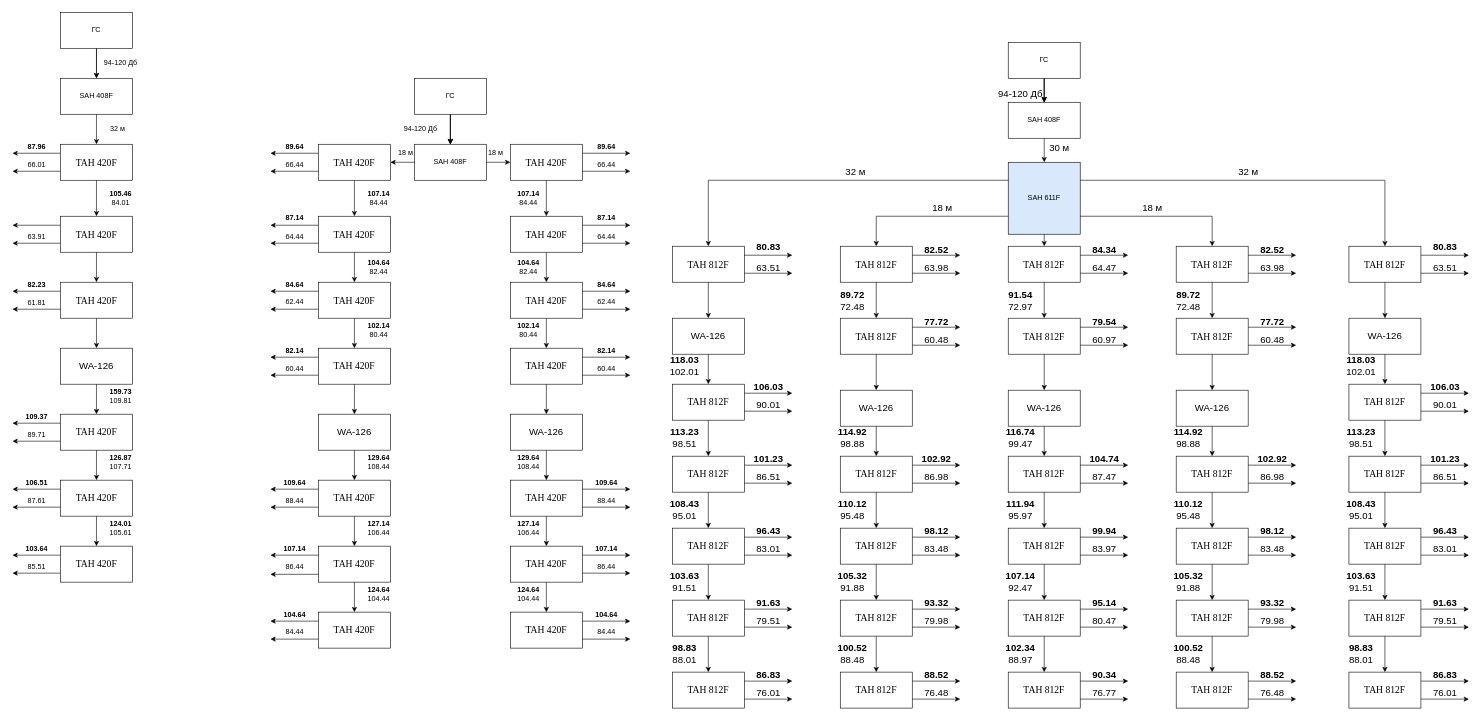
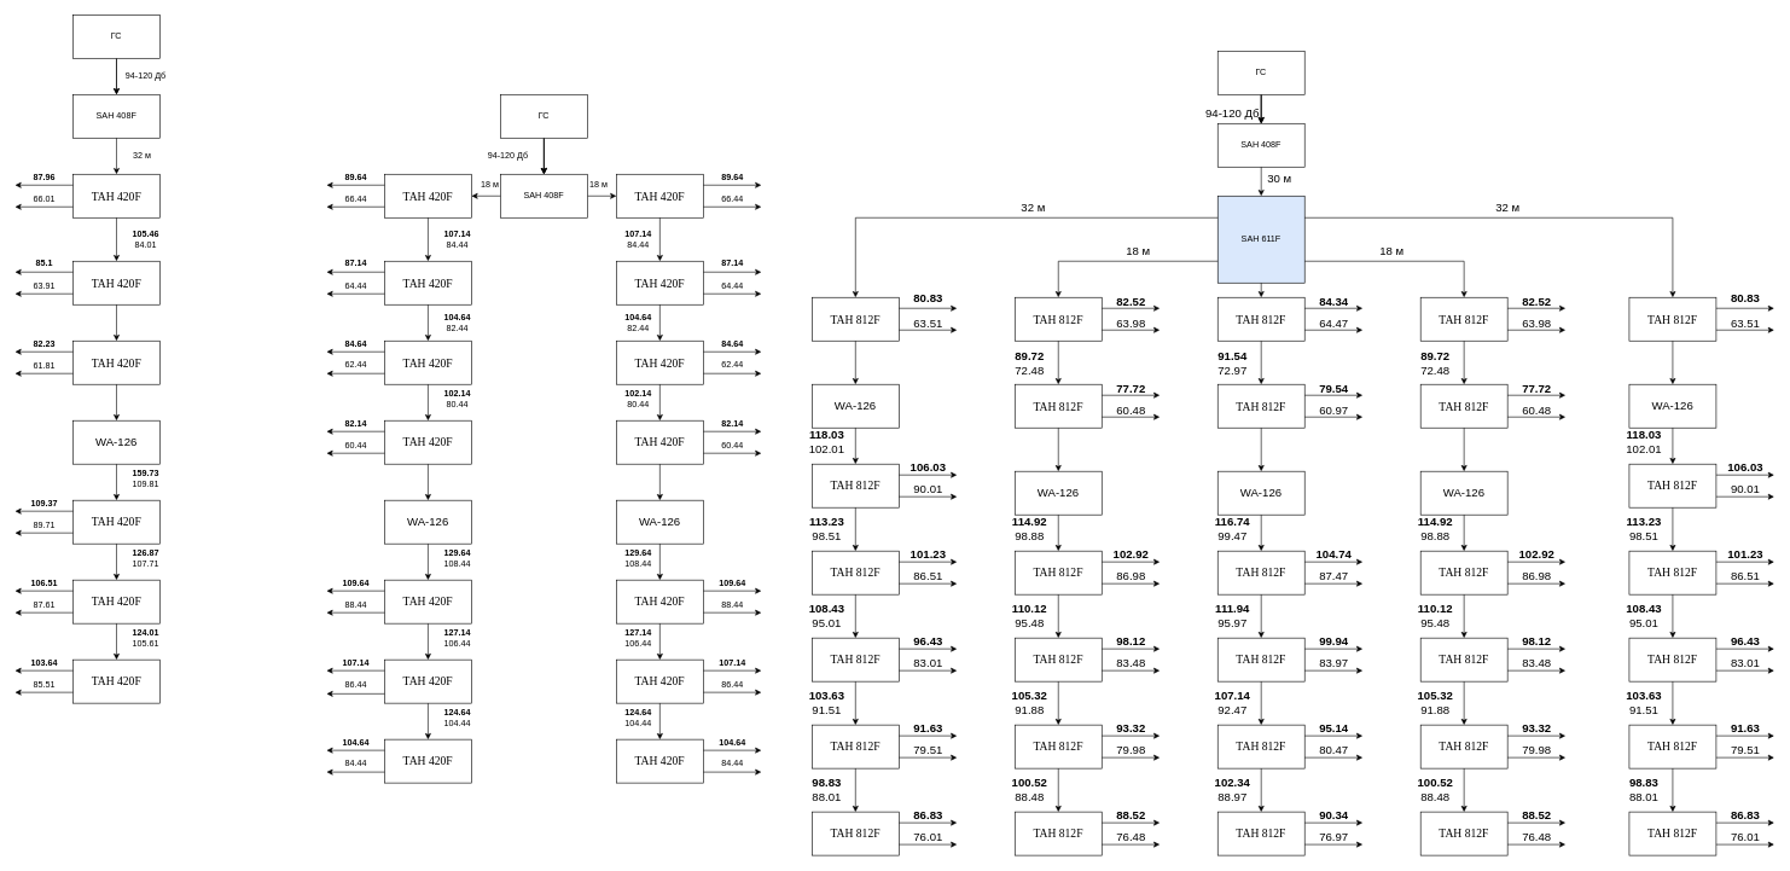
+ <mxCell id="36" value="&lt;b&gt;85.1&lt;/b&gt;" style="text;html=1;align=center;verticalAlign=middle;resizable=0;points=[];autosize=1;strokeColor=none;fillColor=none;" vertex="1" parent="1"><mxGeometry x="35" y="348" width="50" height="30" as="geometry" /></mxCell>
- <mxCell id="188" value="76.77" style="text;html=1;align=center;verticalAlign=middle;resizable=0;points=[];autosize=1;strokeColor=none;fillColor=none;fontSize=16;" vertex="1" parent="1"><mxGeometry x="1810" y="1140" width="60" height="30" as="geometry" /></mxCell>
+ <mxCell id="188" value="76.97" style="text;html=1;align=center;verticalAlign=middle;resizable=0;points=[];autosize=1;strokeColor=none;fillColor=none;fontSize=16;" vertex="1" parent="1"><mxGeometry x="1810" y="1140" width="60" height="30" as="geometry" /></mxCell>
